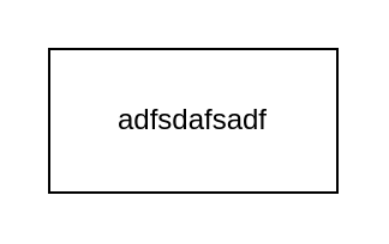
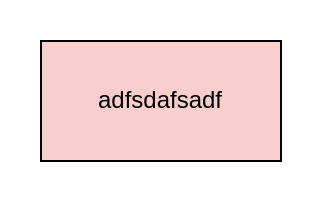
- <mxCell id="2" value="adfsdafsadf" style="rounded=0;whiteSpace=wrap;html=1;" vertex="1" parent="1"><mxGeometry x="20" y="20" width="120" height="60" as="geometry" /></mxCell>
+ <mxCell id="2" value="adfsdafsadf" style="rounded=0;whiteSpace=wrap;html=1;fillColor=#f8cecc;" vertex="1" parent="1"><mxGeometry x="20" y="20" width="120" height="60" as="geometry" /></mxCell>
